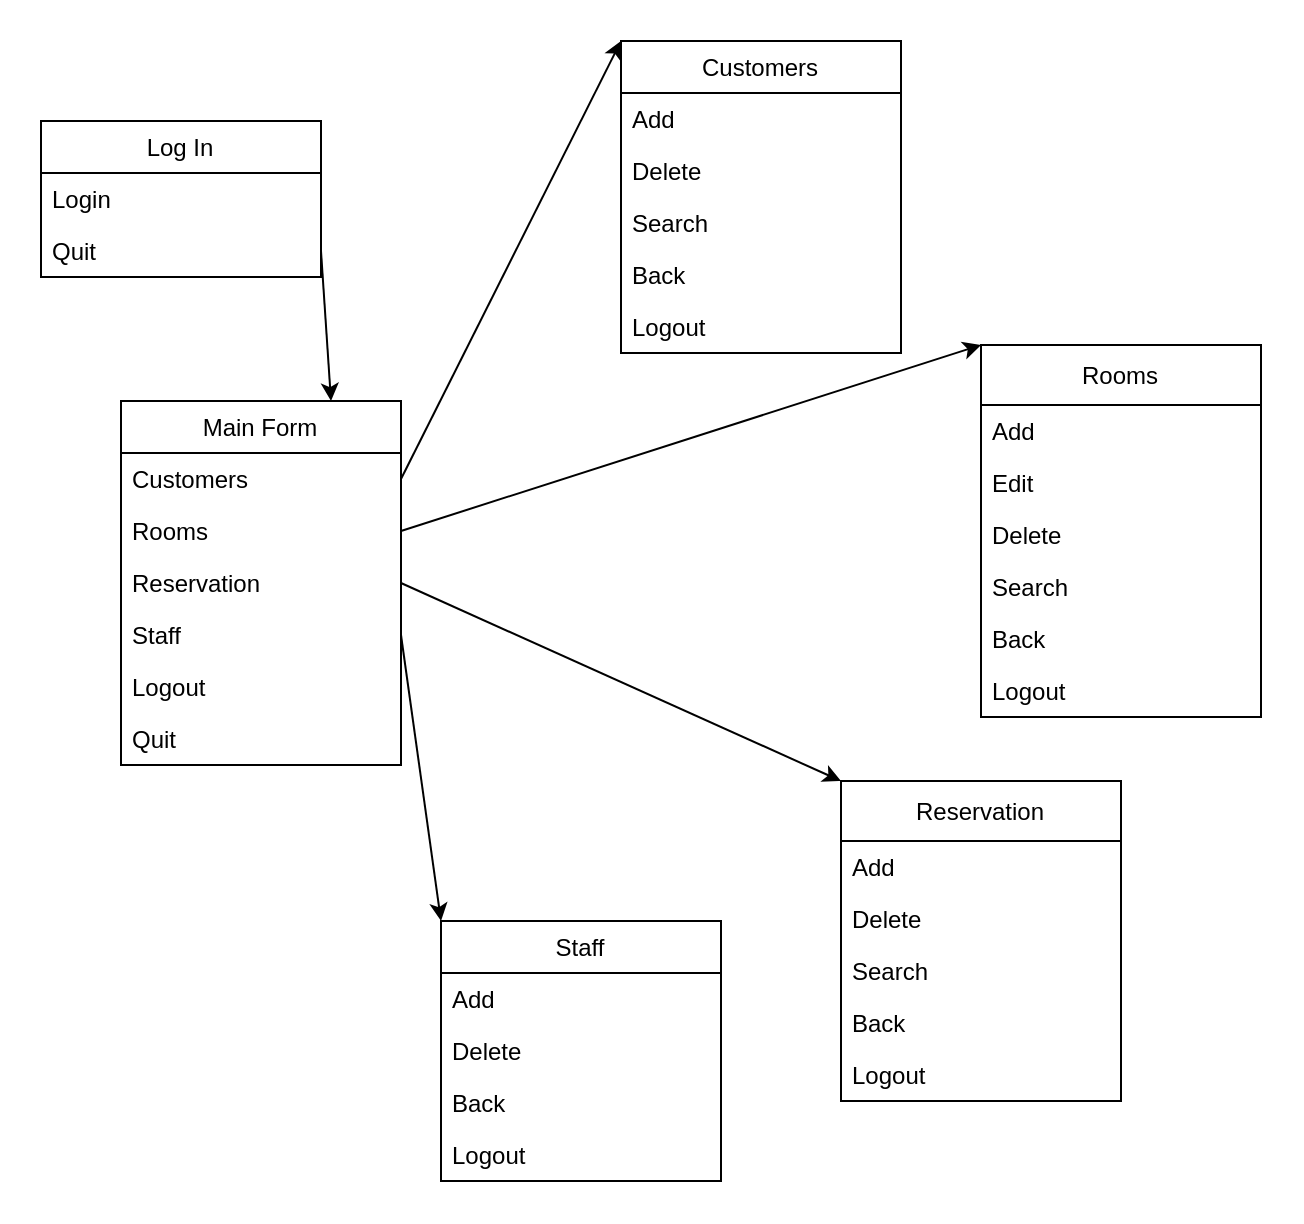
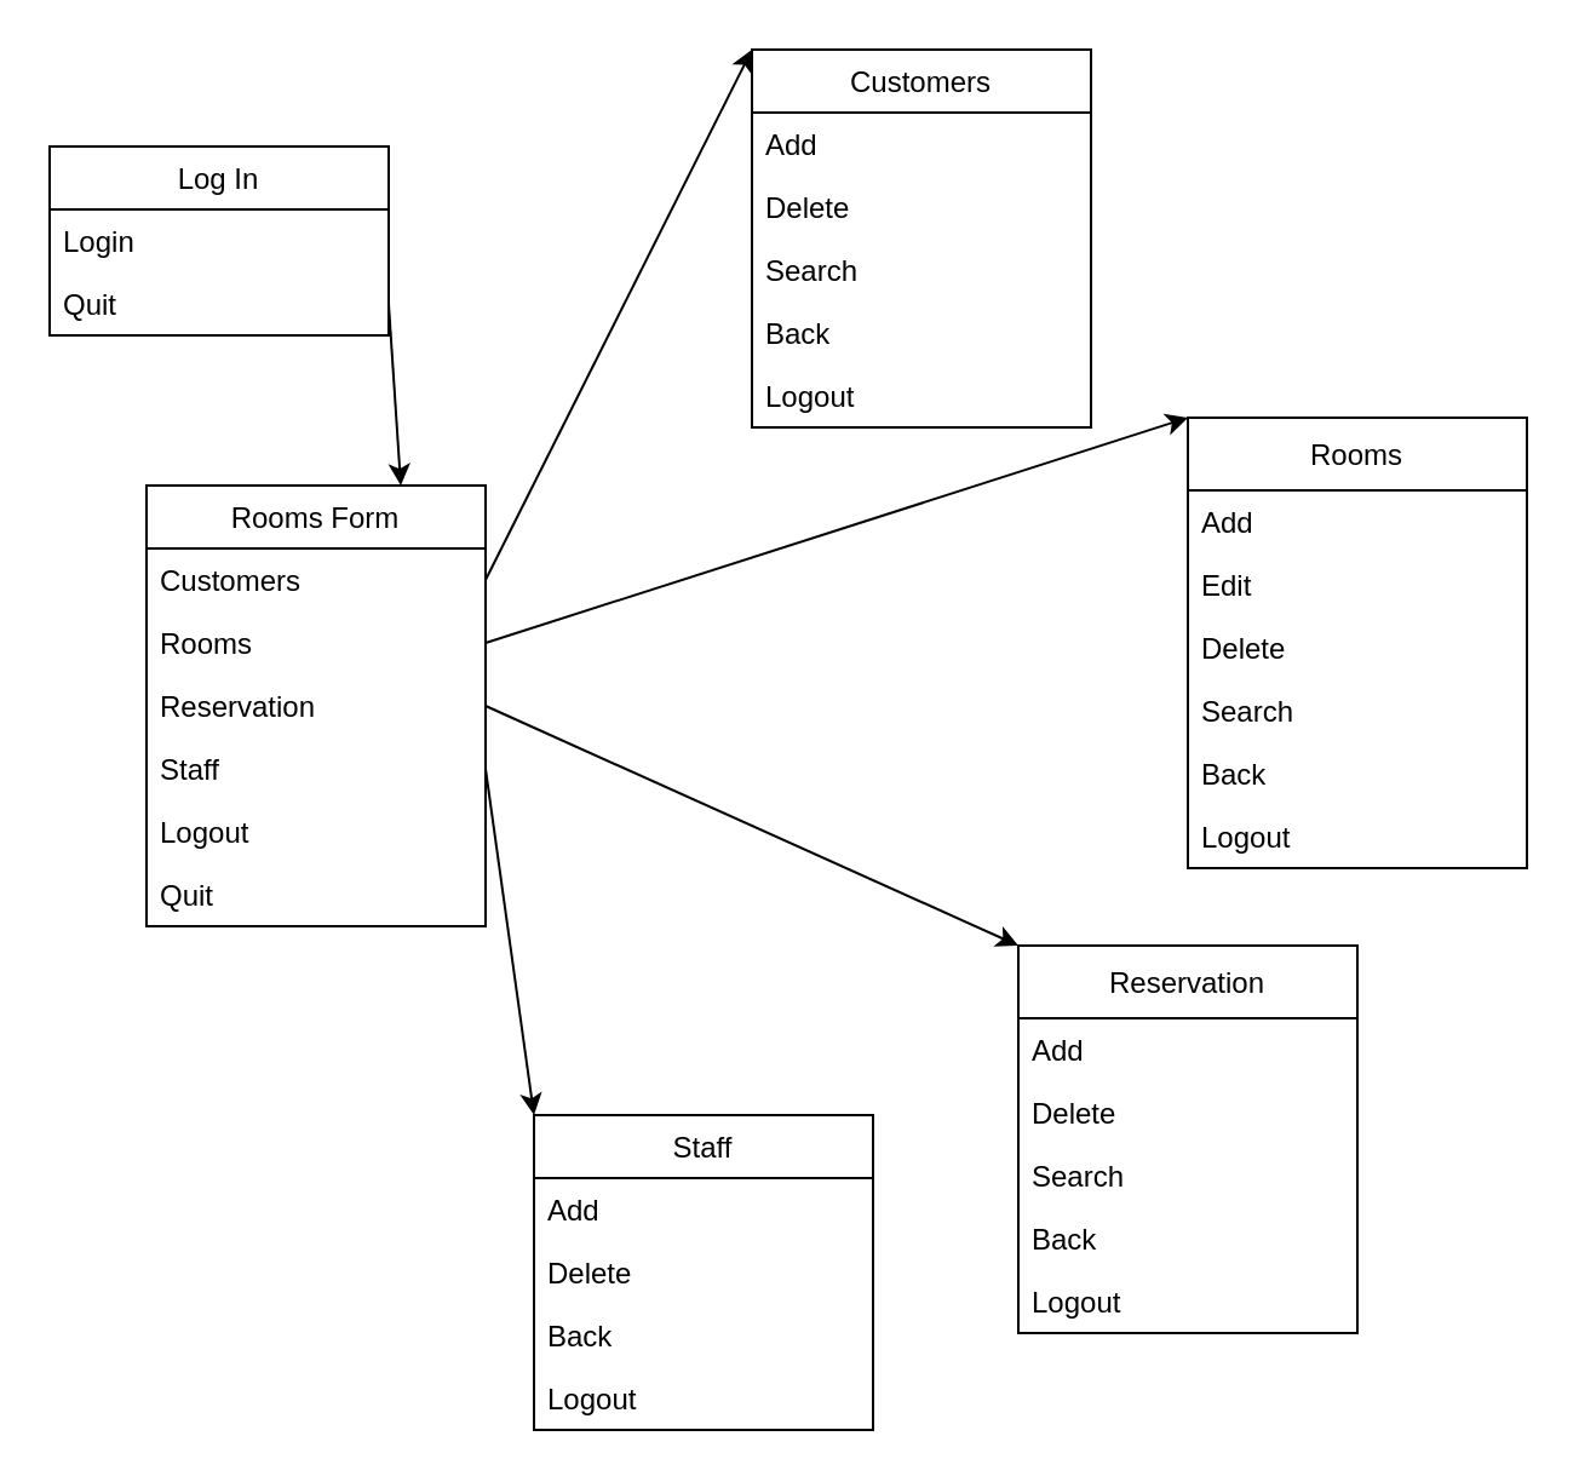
- <mxCell id="26" value="Main Form" style="swimlane;fontStyle=0;childLayout=stackLayout;horizontal=1;startSize=26;fillColor=none;horizontalStack=0;resizeParent=1;resizeParentMax=0;resizeLast=0;collapsible=1;marginBottom=0;" vertex="1" parent="1"><mxGeometry x="60" y="200" width="140" height="182" as="geometry" /></mxCell>
+ <mxCell id="26" value="Rooms Form" style="swimlane;fontStyle=0;childLayout=stackLayout;horizontal=1;startSize=26;fillColor=none;horizontalStack=0;resizeParent=1;resizeParentMax=0;resizeLast=0;collapsible=1;marginBottom=0;" vertex="1" parent="1"><mxGeometry x="60" y="200" width="140" height="182" as="geometry" /></mxCell>
